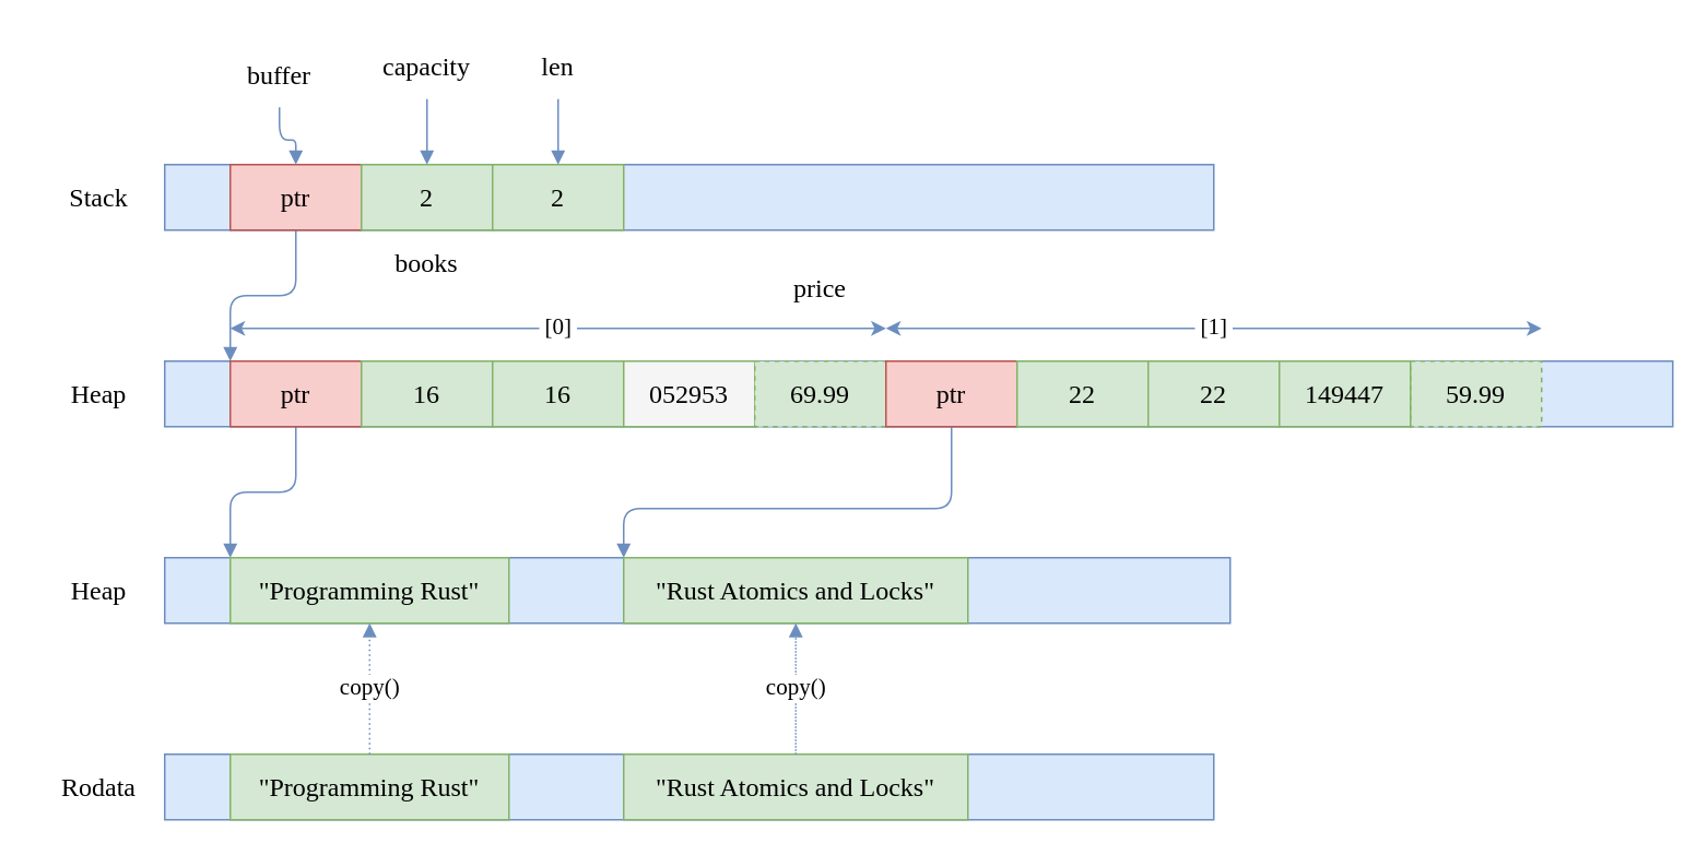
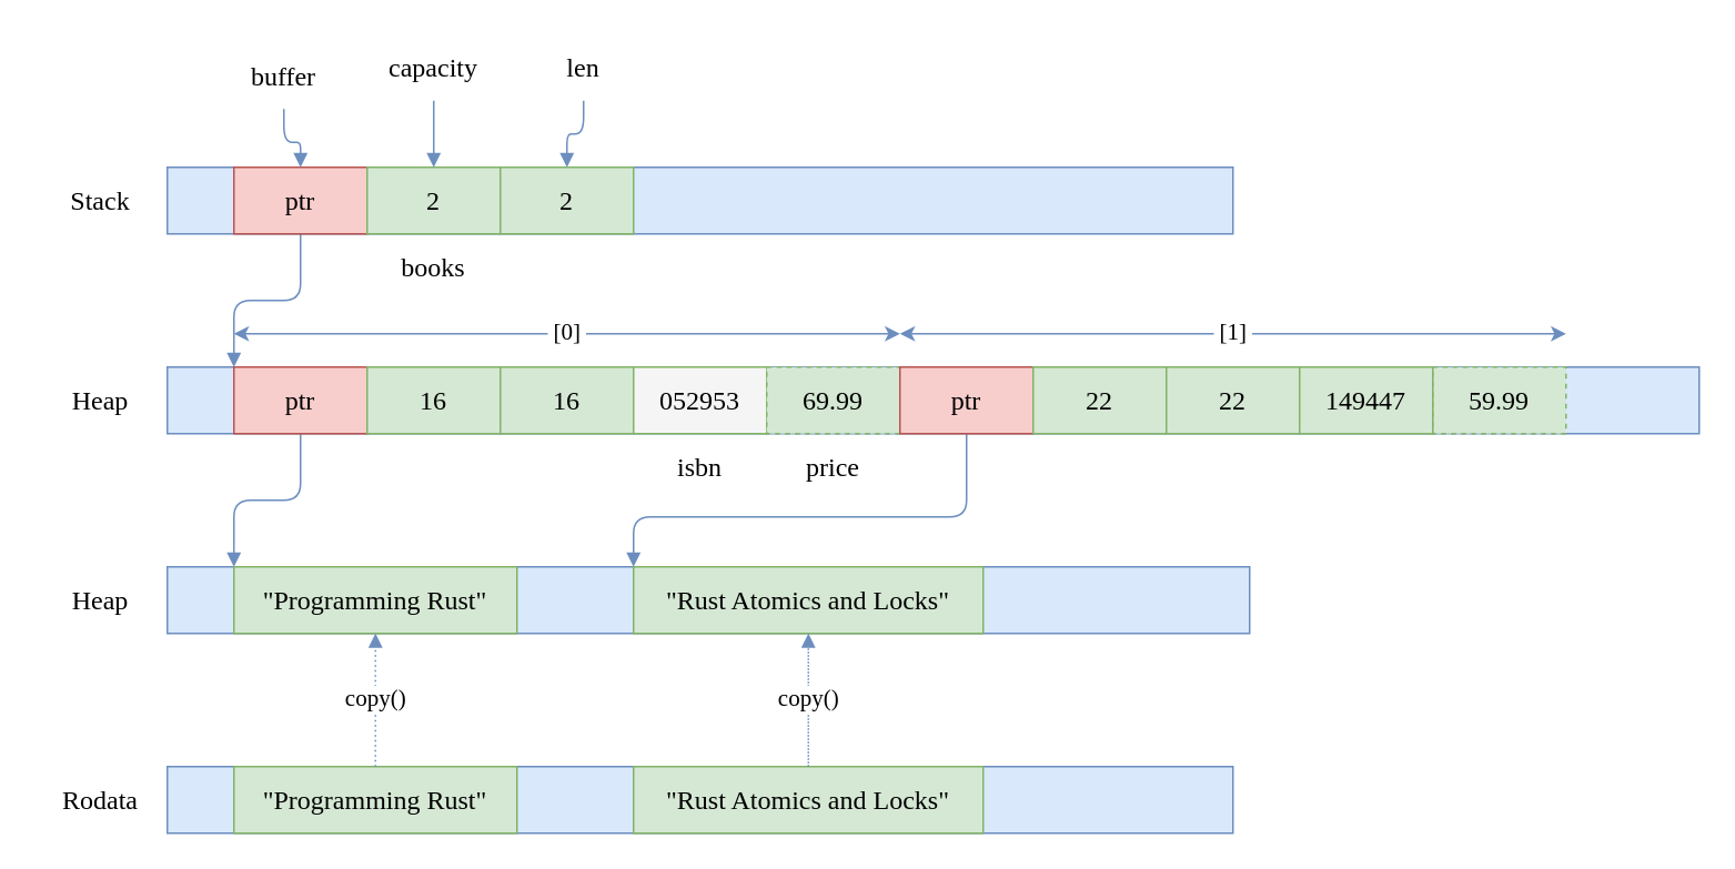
- <mxCell id="21" value="len" style="text;html=1;align=center;verticalAlign=middle;whiteSpace=wrap;rounded=0;fontFamily=Ubuntu;fontSize=16;fontStyle=0;" vertex="1" parent="1"><mxGeometry x="300" y="20" width="80" height="40" as="geometry" /></mxCell>
+ <mxCell id="21" value="len" style="text;html=1;align=center;verticalAlign=middle;whiteSpace=wrap;rounded=0;fontFamily=Ubuntu;fontSize=16;fontStyle=0;" vertex="1" parent="1"><mxGeometry x="310" y="20" width="80" height="40" as="geometry" /></mxCell>
- <mxCell id="39" value="price" style="text;html=1;align=center;verticalAlign=middle;whiteSpace=wrap;rounded=0;fontFamily=Ubuntu;fontSize=16;fontStyle=0;" vertex="1" parent="1"><mxGeometry x="460" y="155" width="80" height="40" as="geometry" /></mxCell>
+ <mxCell id="39" value="price" style="text;html=1;align=center;verticalAlign=middle;whiteSpace=wrap;rounded=0;fontFamily=Ubuntu;fontSize=16;fontStyle=0;" vertex="1" parent="1"><mxGeometry x="460" y="260" width="80" height="40" as="geometry" /></mxCell>
+ <mxCell id="38" value="isbn" style="text;html=1;align=center;verticalAlign=middle;whiteSpace=wrap;rounded=0;fontFamily=Ubuntu;fontSize=16;fontStyle=0;" vertex="1" parent="1"><mxGeometry x="380" y="260" width="80" height="40" as="geometry" /></mxCell>
